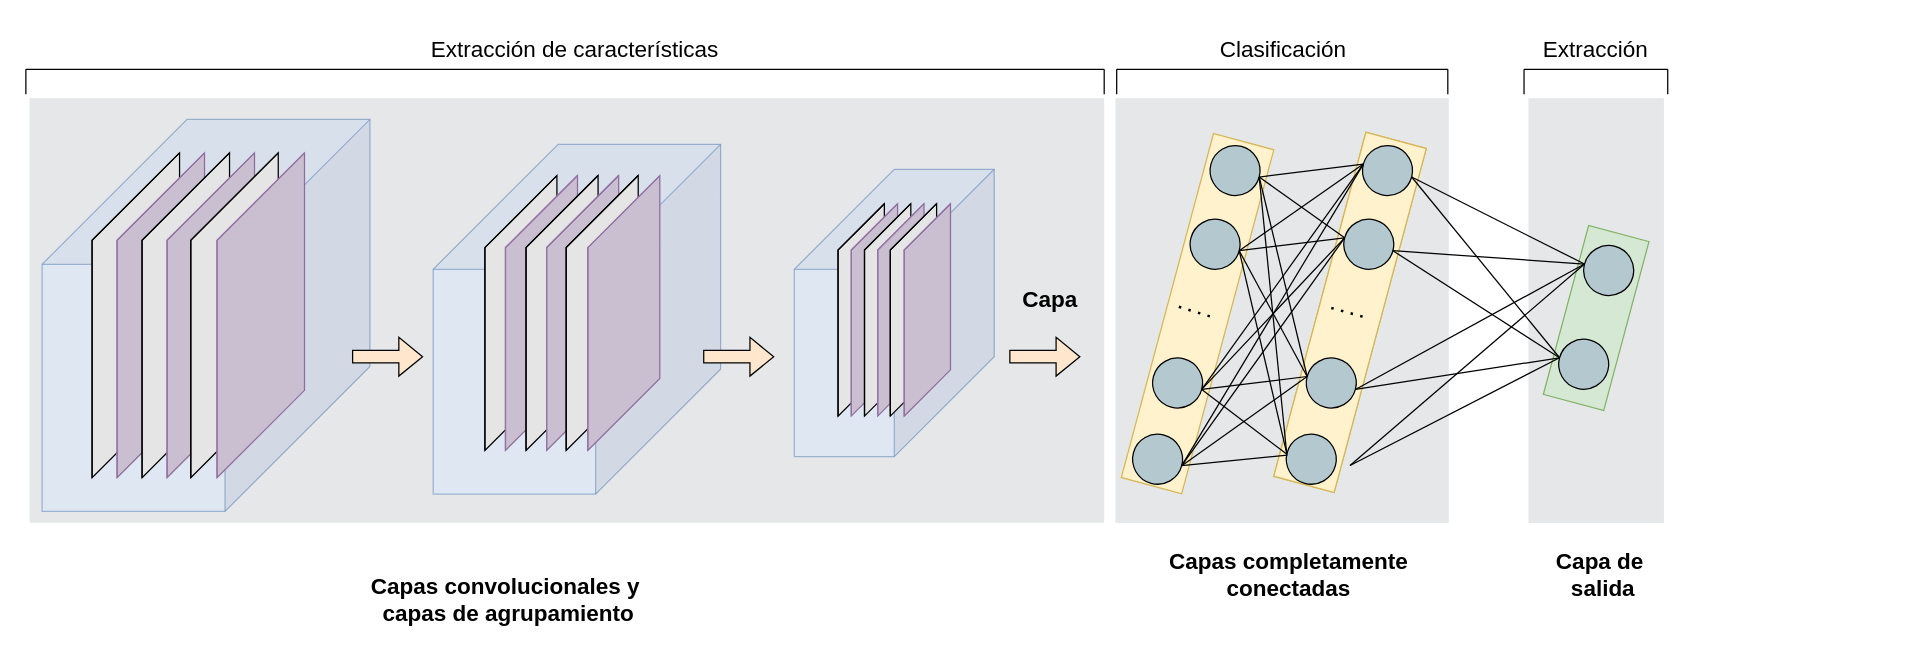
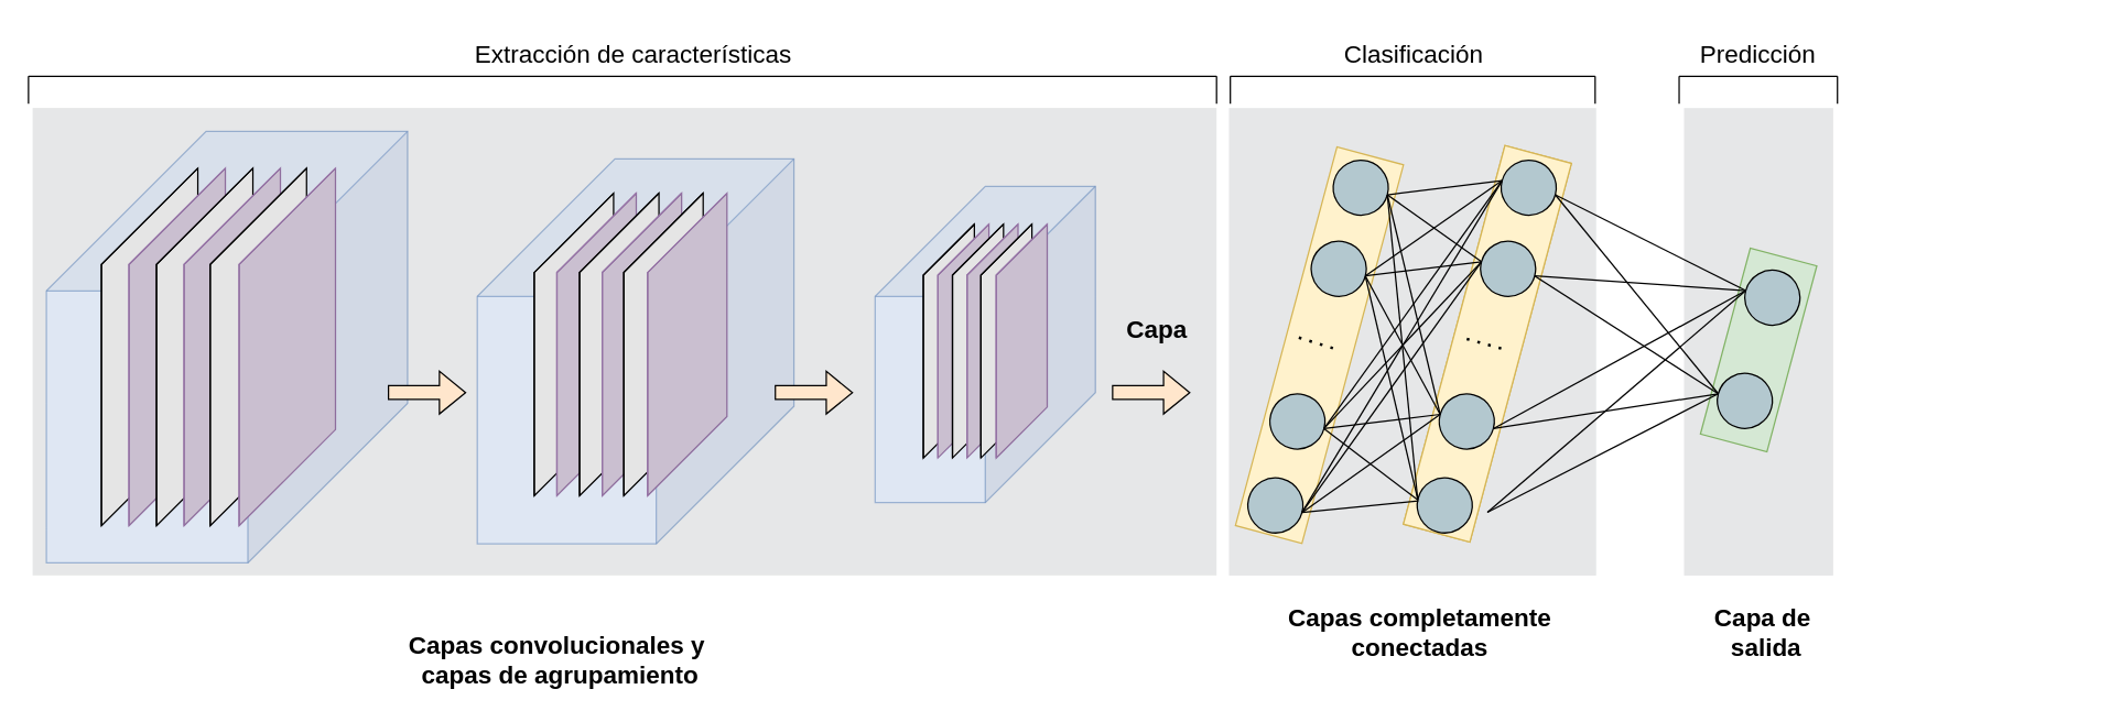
- <mxCell id="34" value="&lt;font style=&quot;font-size: 18px;&quot;&gt;Extracción&lt;/font&gt;" style="text;html=1;align=center;verticalAlign=middle;resizable=0;points=[];autosize=1;strokeColor=none;fillColor=none;" vertex="1" parent="1"><mxGeometry x="1221.496" y="20" width="110" height="40" as="geometry" /></mxCell>
+ <mxCell id="34" value="&lt;font style=&quot;font-size: 18px;&quot;&gt;Predicción&lt;/font&gt;" style="text;html=1;align=center;verticalAlign=middle;resizable=0;points=[];autosize=1;strokeColor=none;fillColor=none;" vertex="1" parent="1"><mxGeometry x="1221.496" y="20" width="110" height="40" as="geometry" /></mxCell>
